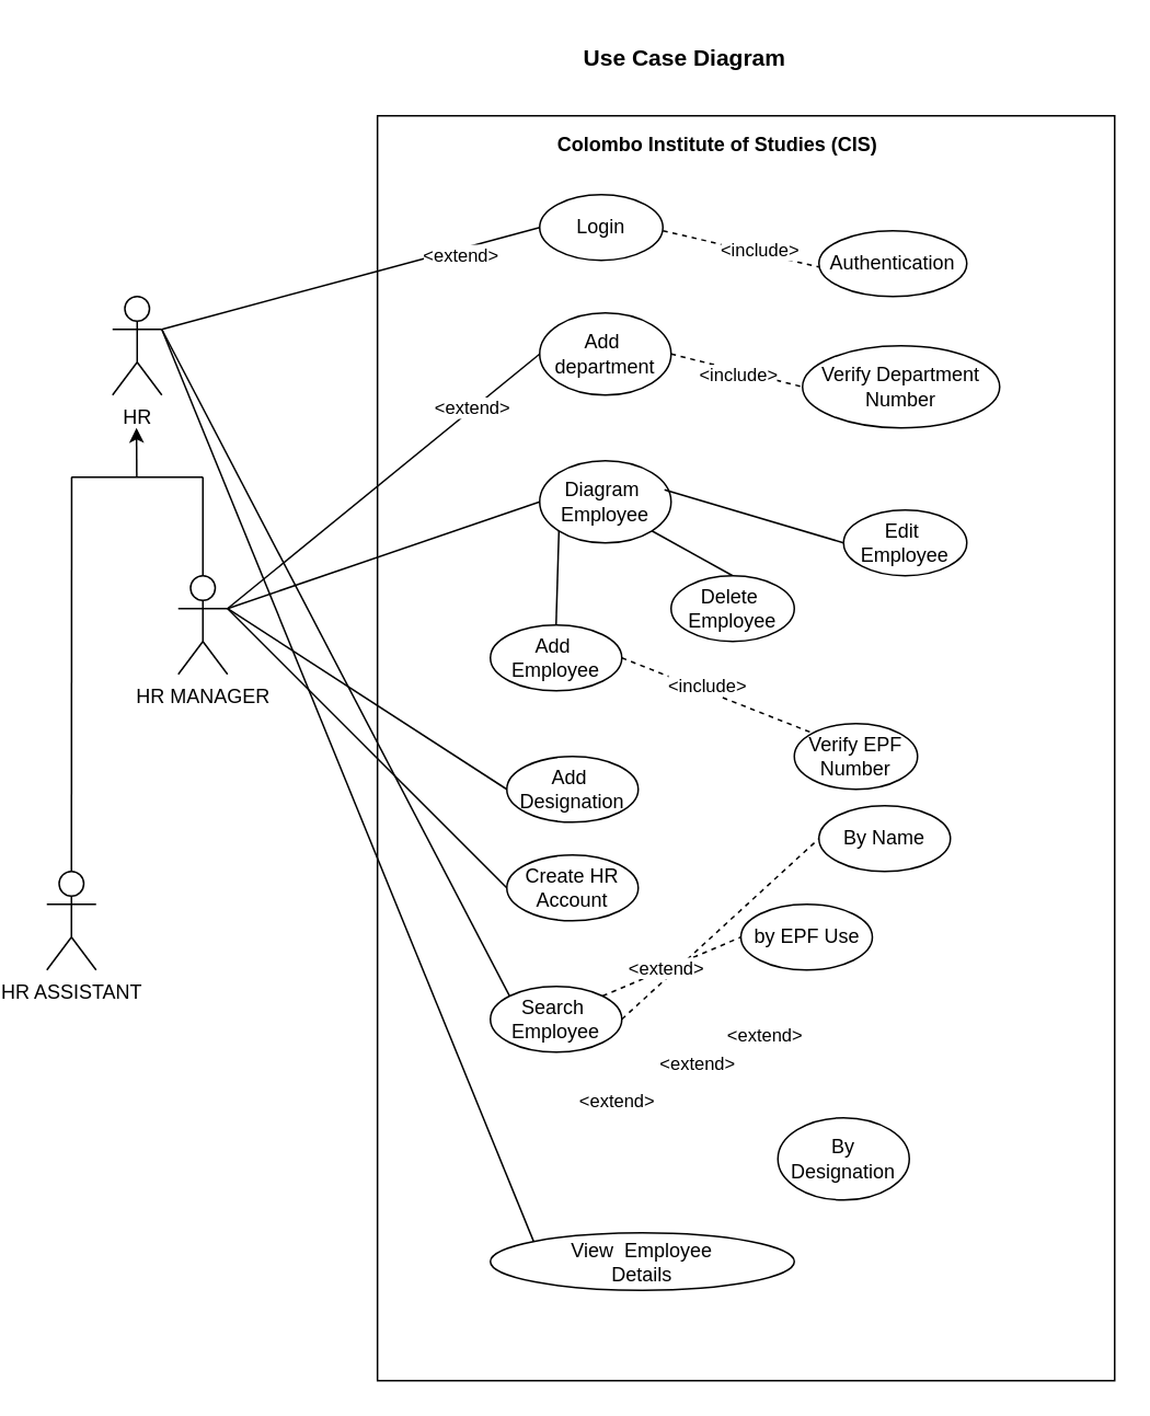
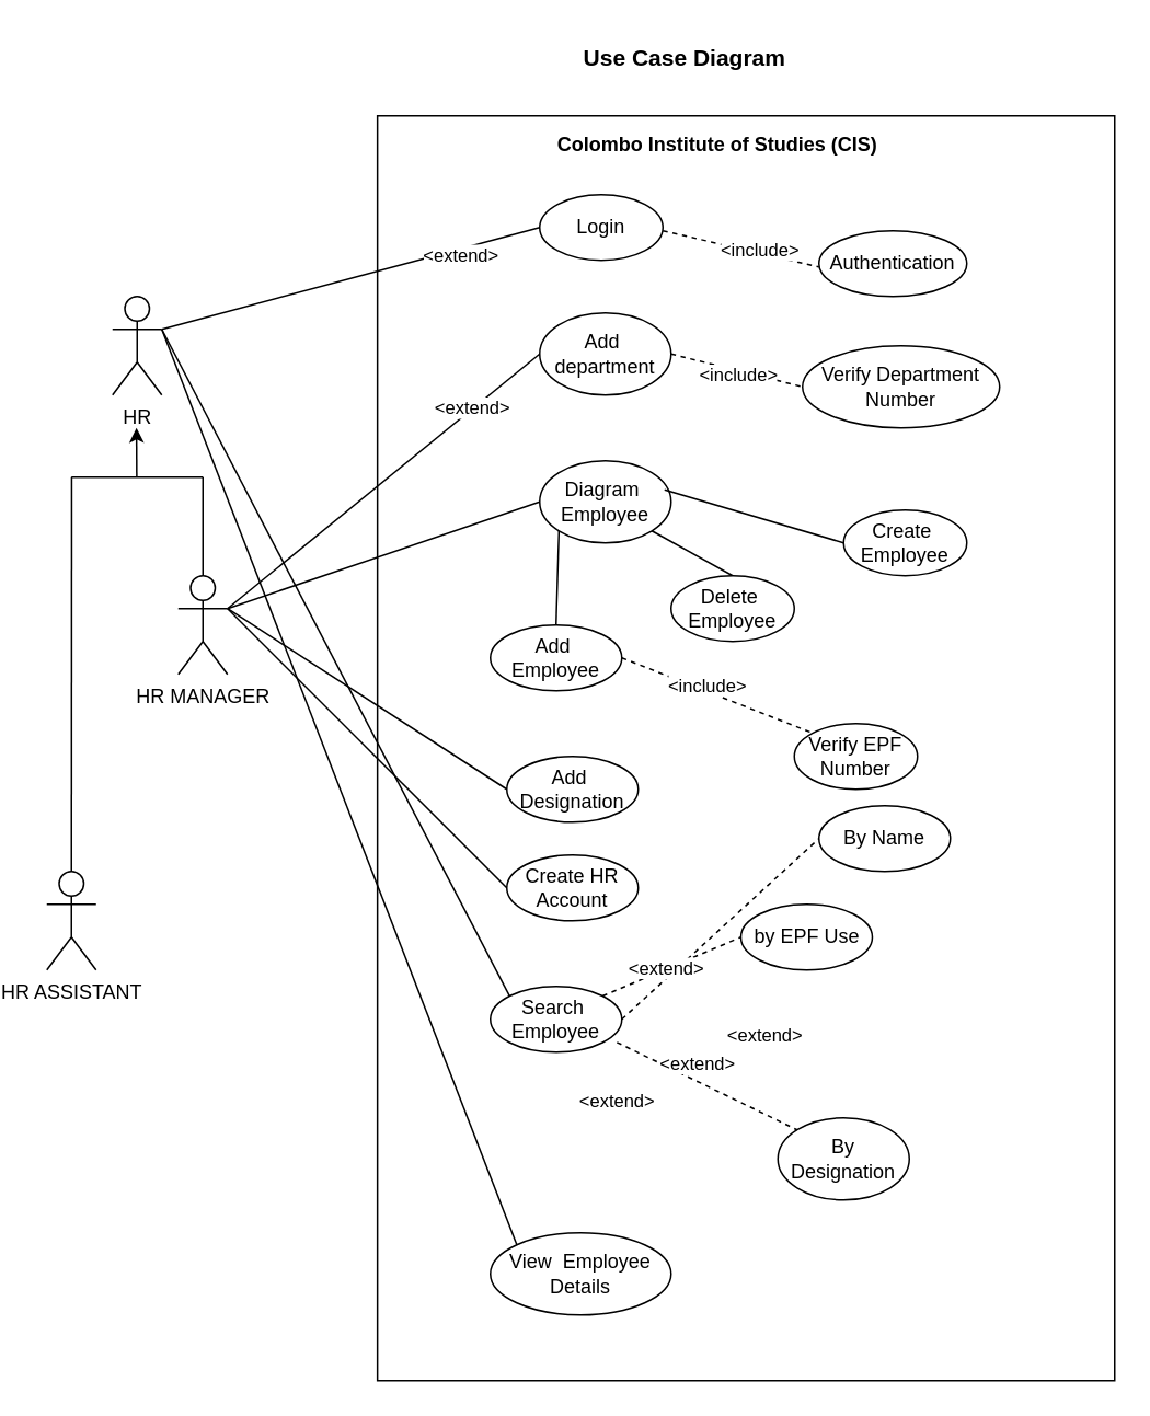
- <mxCell id="30" value="Edit&amp;nbsp;&lt;br&gt;Employee" style="ellipse;whiteSpace=wrap;html=1;direction=south;" parent="1" vertex="1"><mxGeometry x="505" y="310" width="75" height="40" as="geometry" /></mxCell>
+ <mxCell id="30" value="Create&amp;nbsp;&lt;br&gt;Employee" style="ellipse;whiteSpace=wrap;html=1;direction=south;" parent="1" vertex="1"><mxGeometry x="505" y="310" width="75" height="40" as="geometry" /></mxCell>
+ <mxCell id="44" value="" style="endArrow=none;dashed=1;html=1;rounded=0;entryX=0;entryY=1;entryDx=0;entryDy=0;exitX=0.851;exitY=0.037;exitDx=0;exitDy=0;exitPerimeter=0;" parent="1" source="39" target="42" edge="1"><mxGeometry width="50" height="50" relative="1" as="geometry"><mxPoint x="340" y="530" as="sourcePoint" /><mxPoint x="390" y="480" as="targetPoint" /></mxGeometry></mxCell>
- <mxCell id="50" value="View&amp;nbsp; Employee&lt;br&gt;Details" style="ellipse;whiteSpace=wrap;html=1;direction=south;" vertex="1" parent="1"><mxGeometry x="290" y="750" width="185" height="35" as="geometry" /></mxCell>
+ <mxCell id="50" value="View&amp;nbsp; Employee&lt;br&gt;Details" style="ellipse;whiteSpace=wrap;html=1;direction=south;" vertex="1" parent="1"><mxGeometry x="290" y="750" width="110" height="50" as="geometry" /></mxCell>
